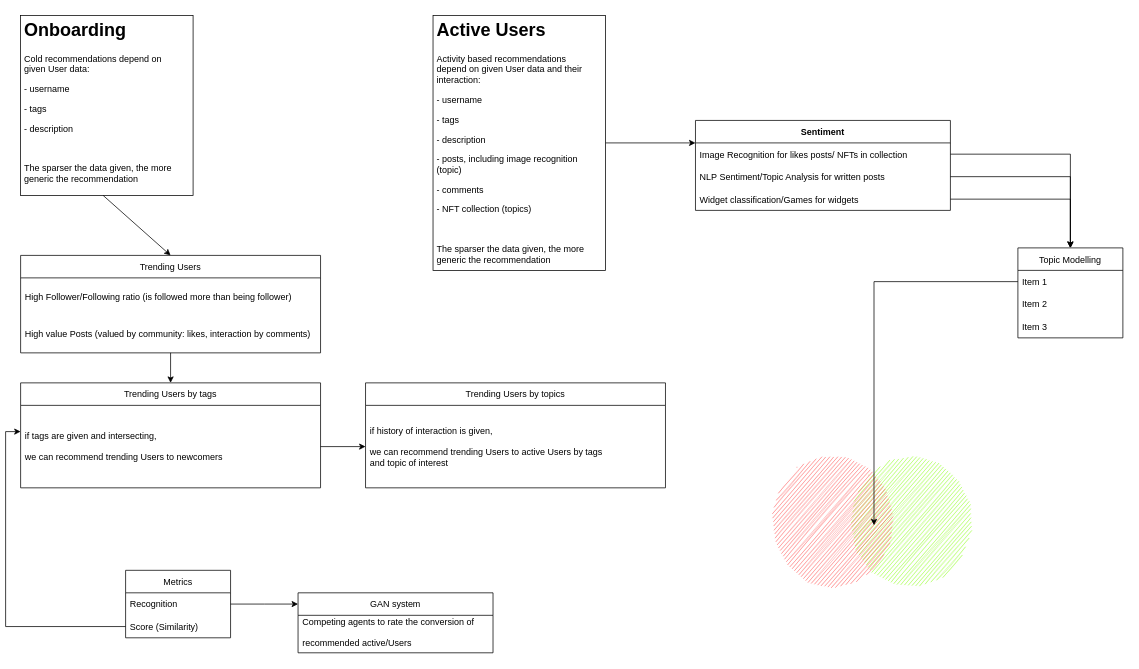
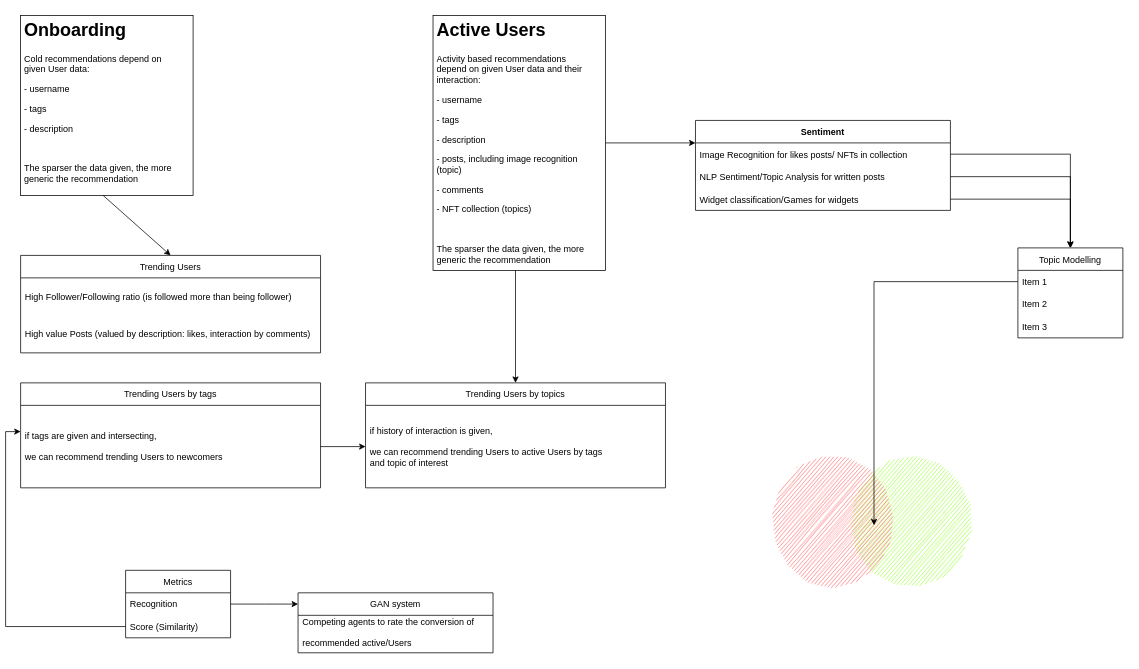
+ <mxCell id="16" style="edgeStyle=orthogonalEdgeStyle;rounded=0;orthogonalLoop=1;jettySize=auto;html=1;fontSize=12;" edge="1" parent="1" source="17" target="13"><mxGeometry relative="1" as="geometry" /></mxCell>
- <mxCell id="8" value="High value Posts (valued by community: likes, interaction by comments)" style="text;strokeColor=none;fillColor=none;align=left;verticalAlign=middle;spacingLeft=4;spacingRight=4;overflow=hidden;points=[[0,0.5],[1,0.5]];portConstraint=eastwest;rotatable=0;fontSize=12;" vertex="1" parent="6"><mxGeometry y="80" width="400" height="50" as="geometry" /></mxCell>
+ <mxCell id="8" value="High value Posts (valued by description: likes, interaction by comments)" style="text;strokeColor=none;fillColor=none;align=left;verticalAlign=middle;spacingLeft=4;spacingRight=4;overflow=hidden;points=[[0,0.5],[1,0.5]];portConstraint=eastwest;rotatable=0;fontSize=12;" vertex="1" parent="6"><mxGeometry y="80" width="400" height="50" as="geometry" /></mxCell>
- <mxCell id="5" style="edgeStyle=orthogonalEdgeStyle;rounded=0;orthogonalLoop=1;jettySize=auto;html=1;fontSize=12;" edge="1" parent="1" source="6" target="11"><mxGeometry relative="1" as="geometry"><mxPoint x="220" y="510" as="targetPoint" /></mxGeometry></mxCell>
